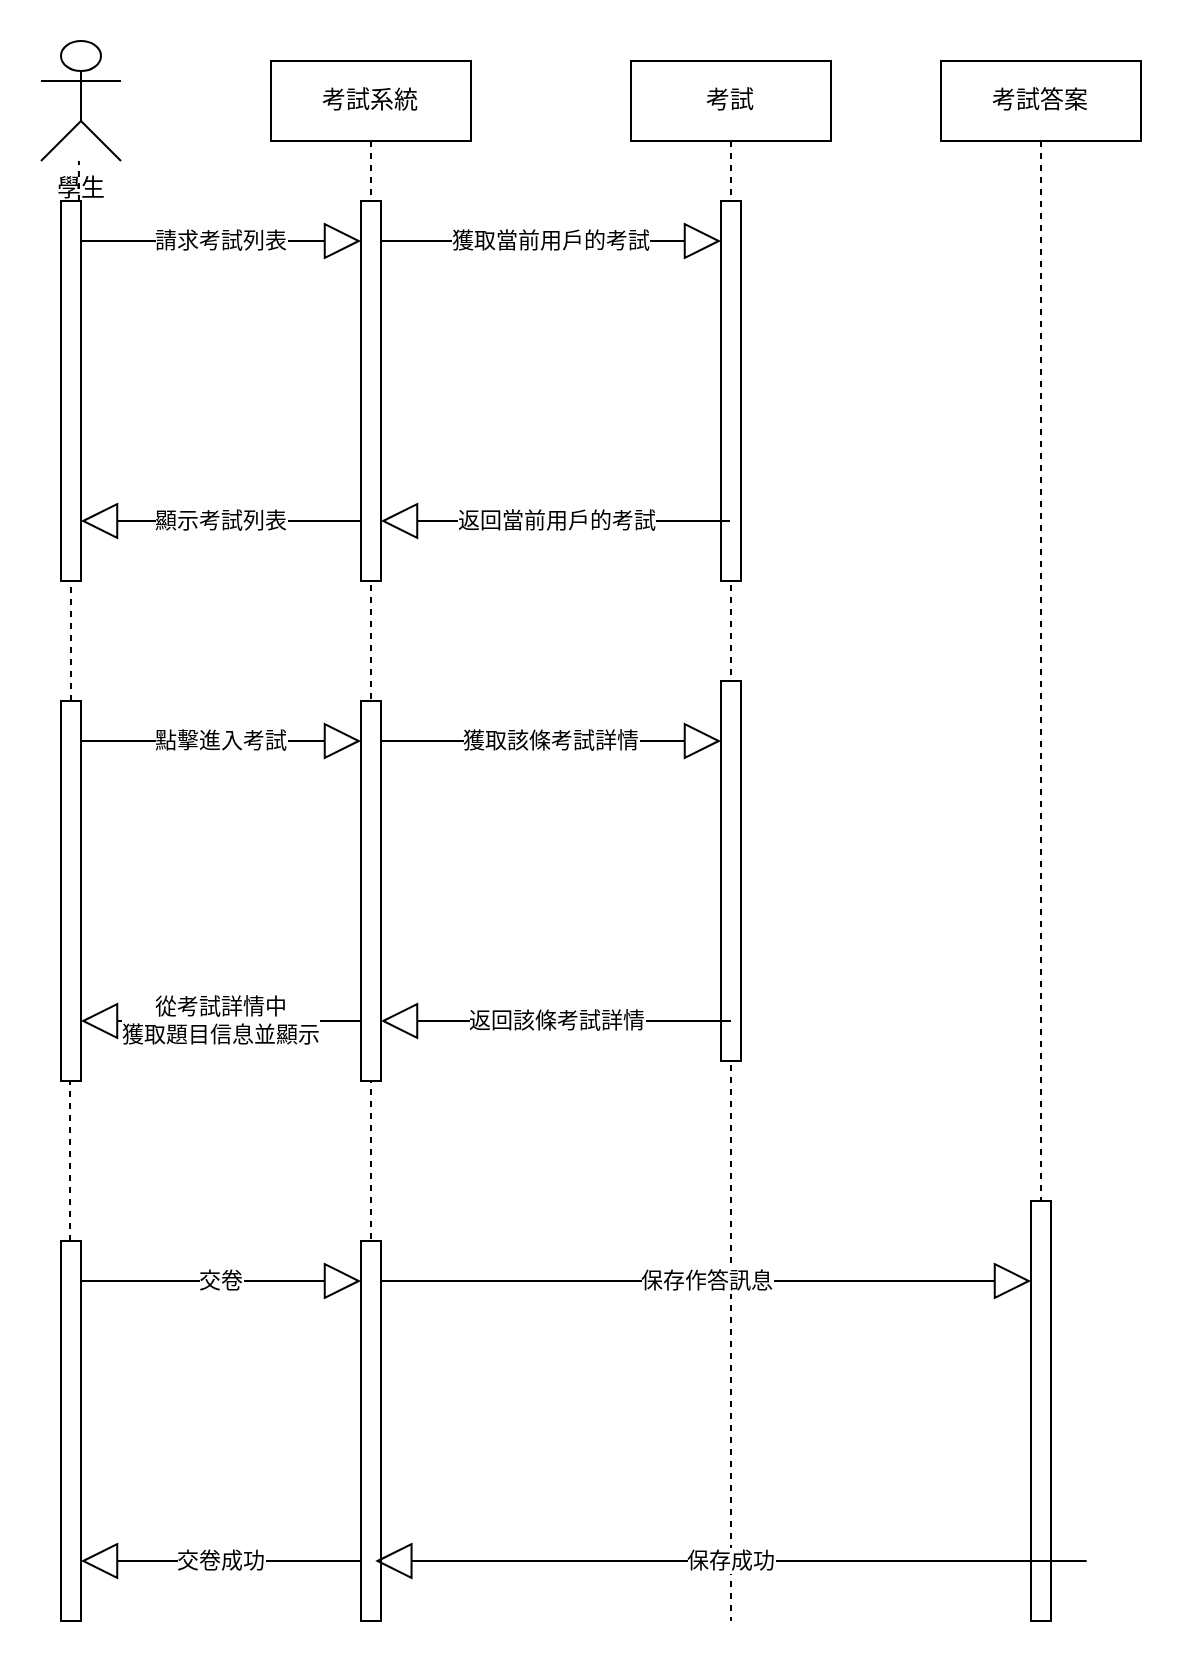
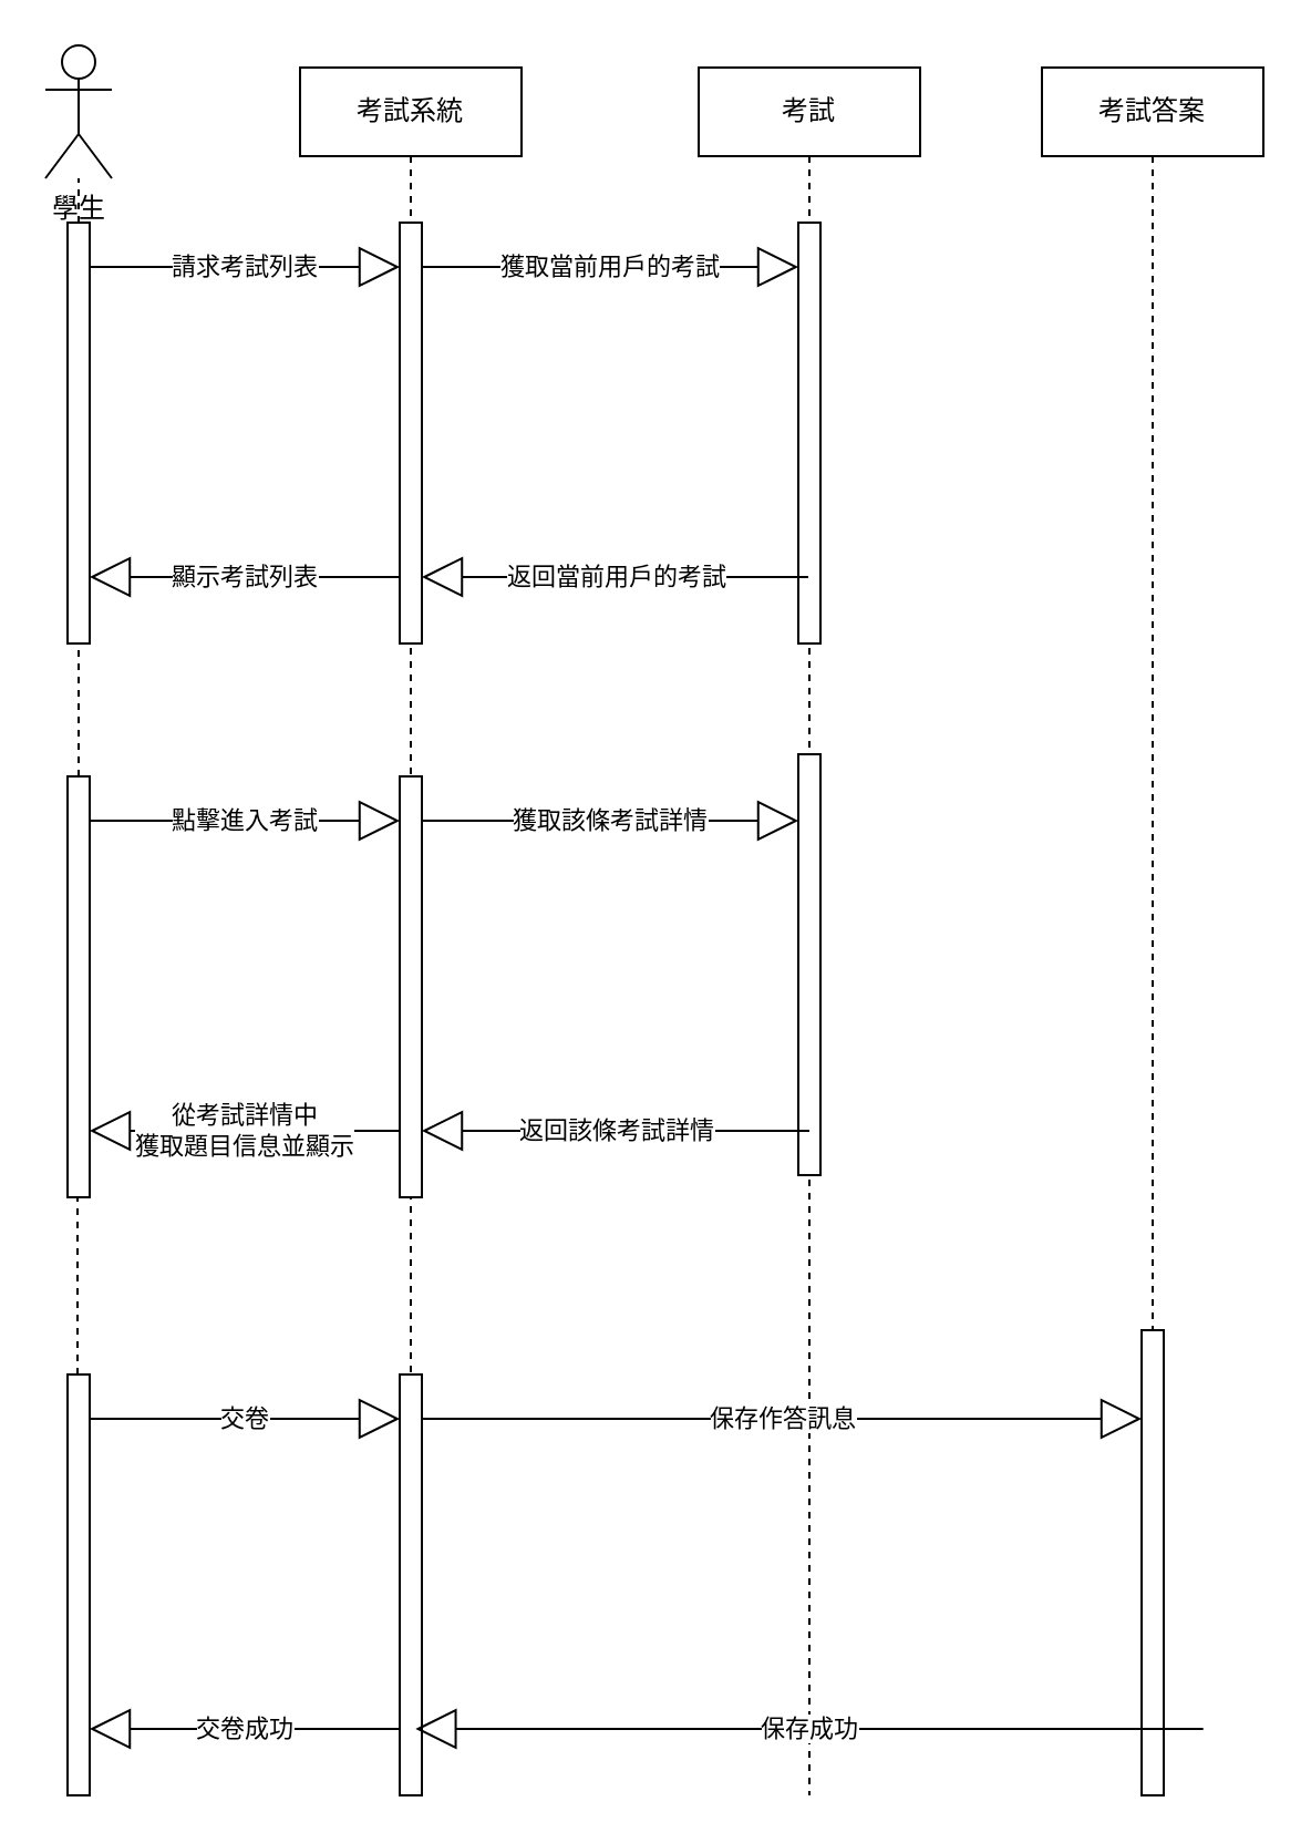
- <mxCell id="12" value="學生" style="shape=umlActor;verticalLabelPosition=bottom;verticalAlign=top;html=1;outlineConnect=0;" vertex="1" parent="1"><mxGeometry x="20" y="20" width="40" height="60" as="geometry" /></mxCell>
+ <mxCell id="12" value="學生" style="shape=umlActor;verticalLabelPosition=bottom;verticalAlign=top;html=1;outlineConnect=0;" vertex="1" parent="1"><mxGeometry x="20" y="20" width="30" height="60" as="geometry" /></mxCell>
